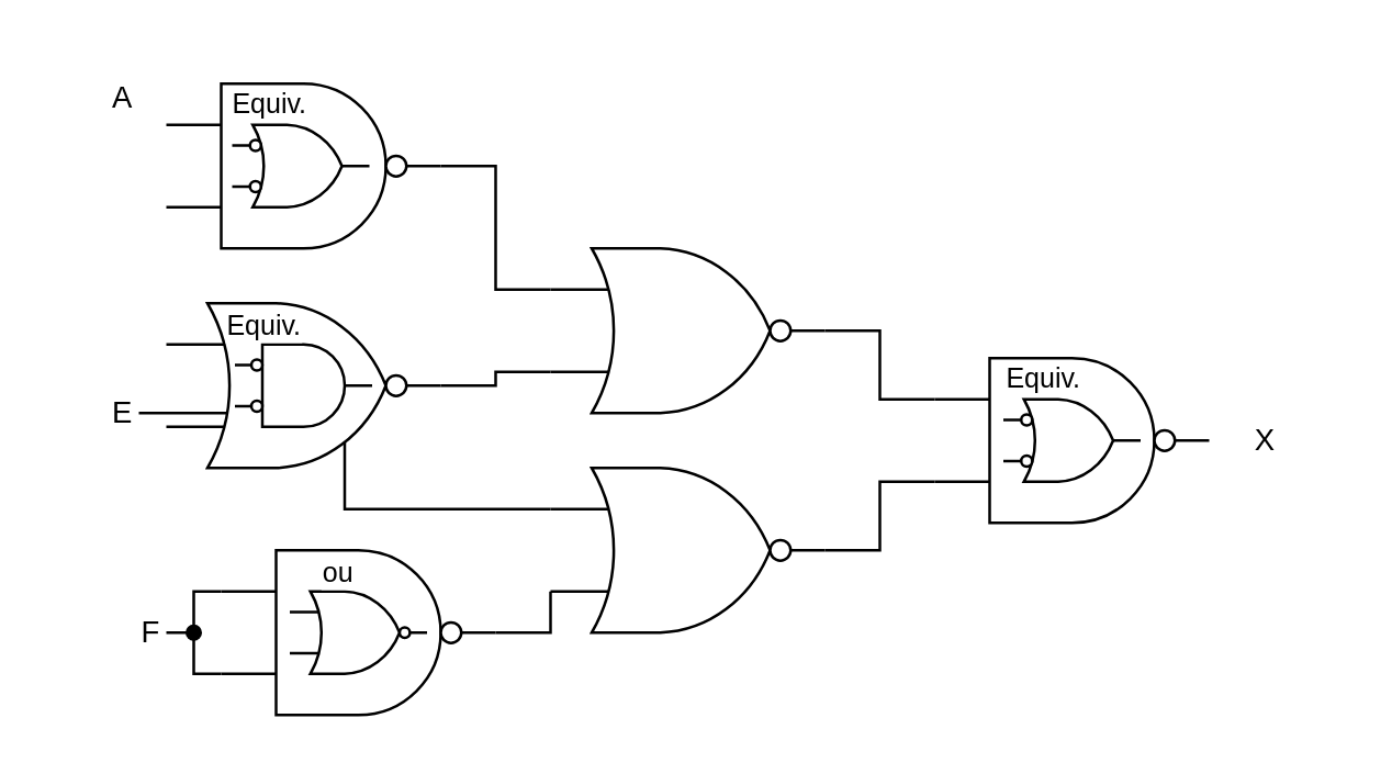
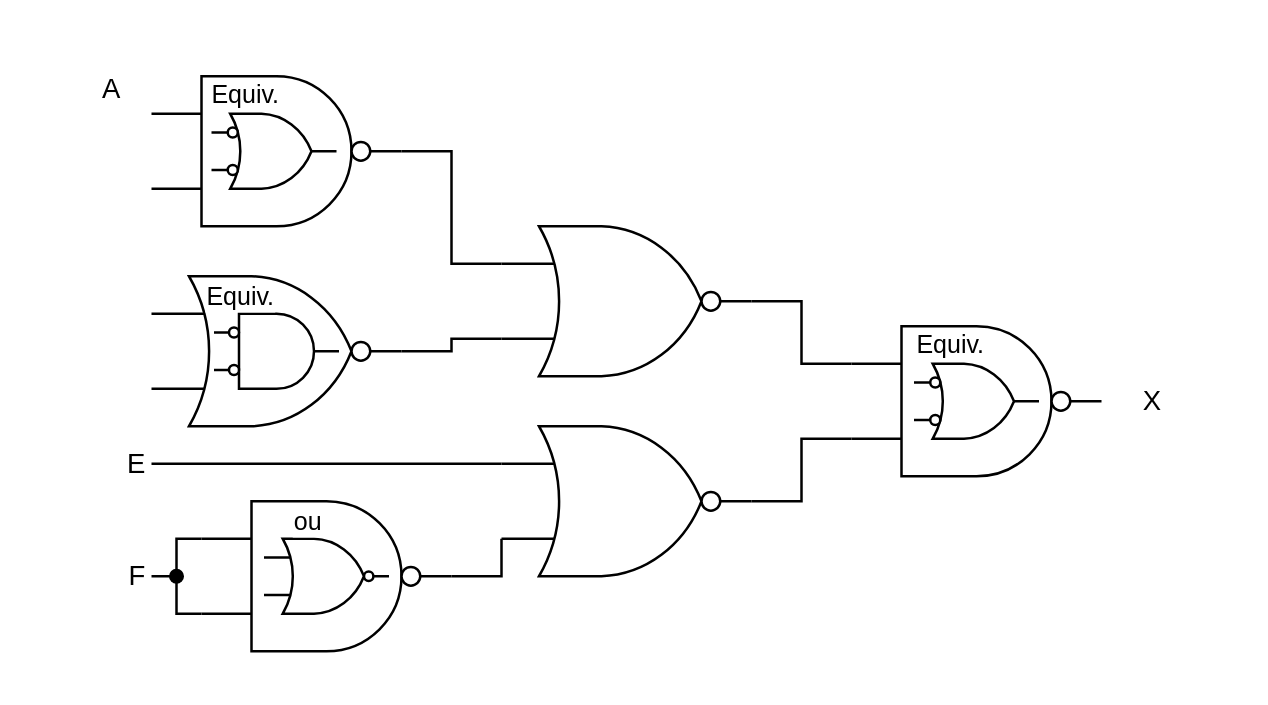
- <mxCell id="4" value="E" style="text;html=1;whiteSpace=wrap;strokeColor=none;fillColor=none;align=right;verticalAlign=middle;rounded=0;fontFamily=Helvetica;fontSize=11;fontColor=default;labelBackgroundColor=default;convertToSvg=1;" vertex="1" parent="1"><mxGeometry x="20" y="135" width="30" height="30" as="geometry" /></mxCell>
+ <mxCell id="4" value="E" style="text;html=1;whiteSpace=wrap;strokeColor=none;fillColor=none;align=right;verticalAlign=middle;rounded=0;fontFamily=Helvetica;fontSize=11;fontColor=default;labelBackgroundColor=default;convertToSvg=1;" vertex="1" parent="1"><mxGeometry x="30" y="170" width="30" height="30" as="geometry" /></mxCell>
